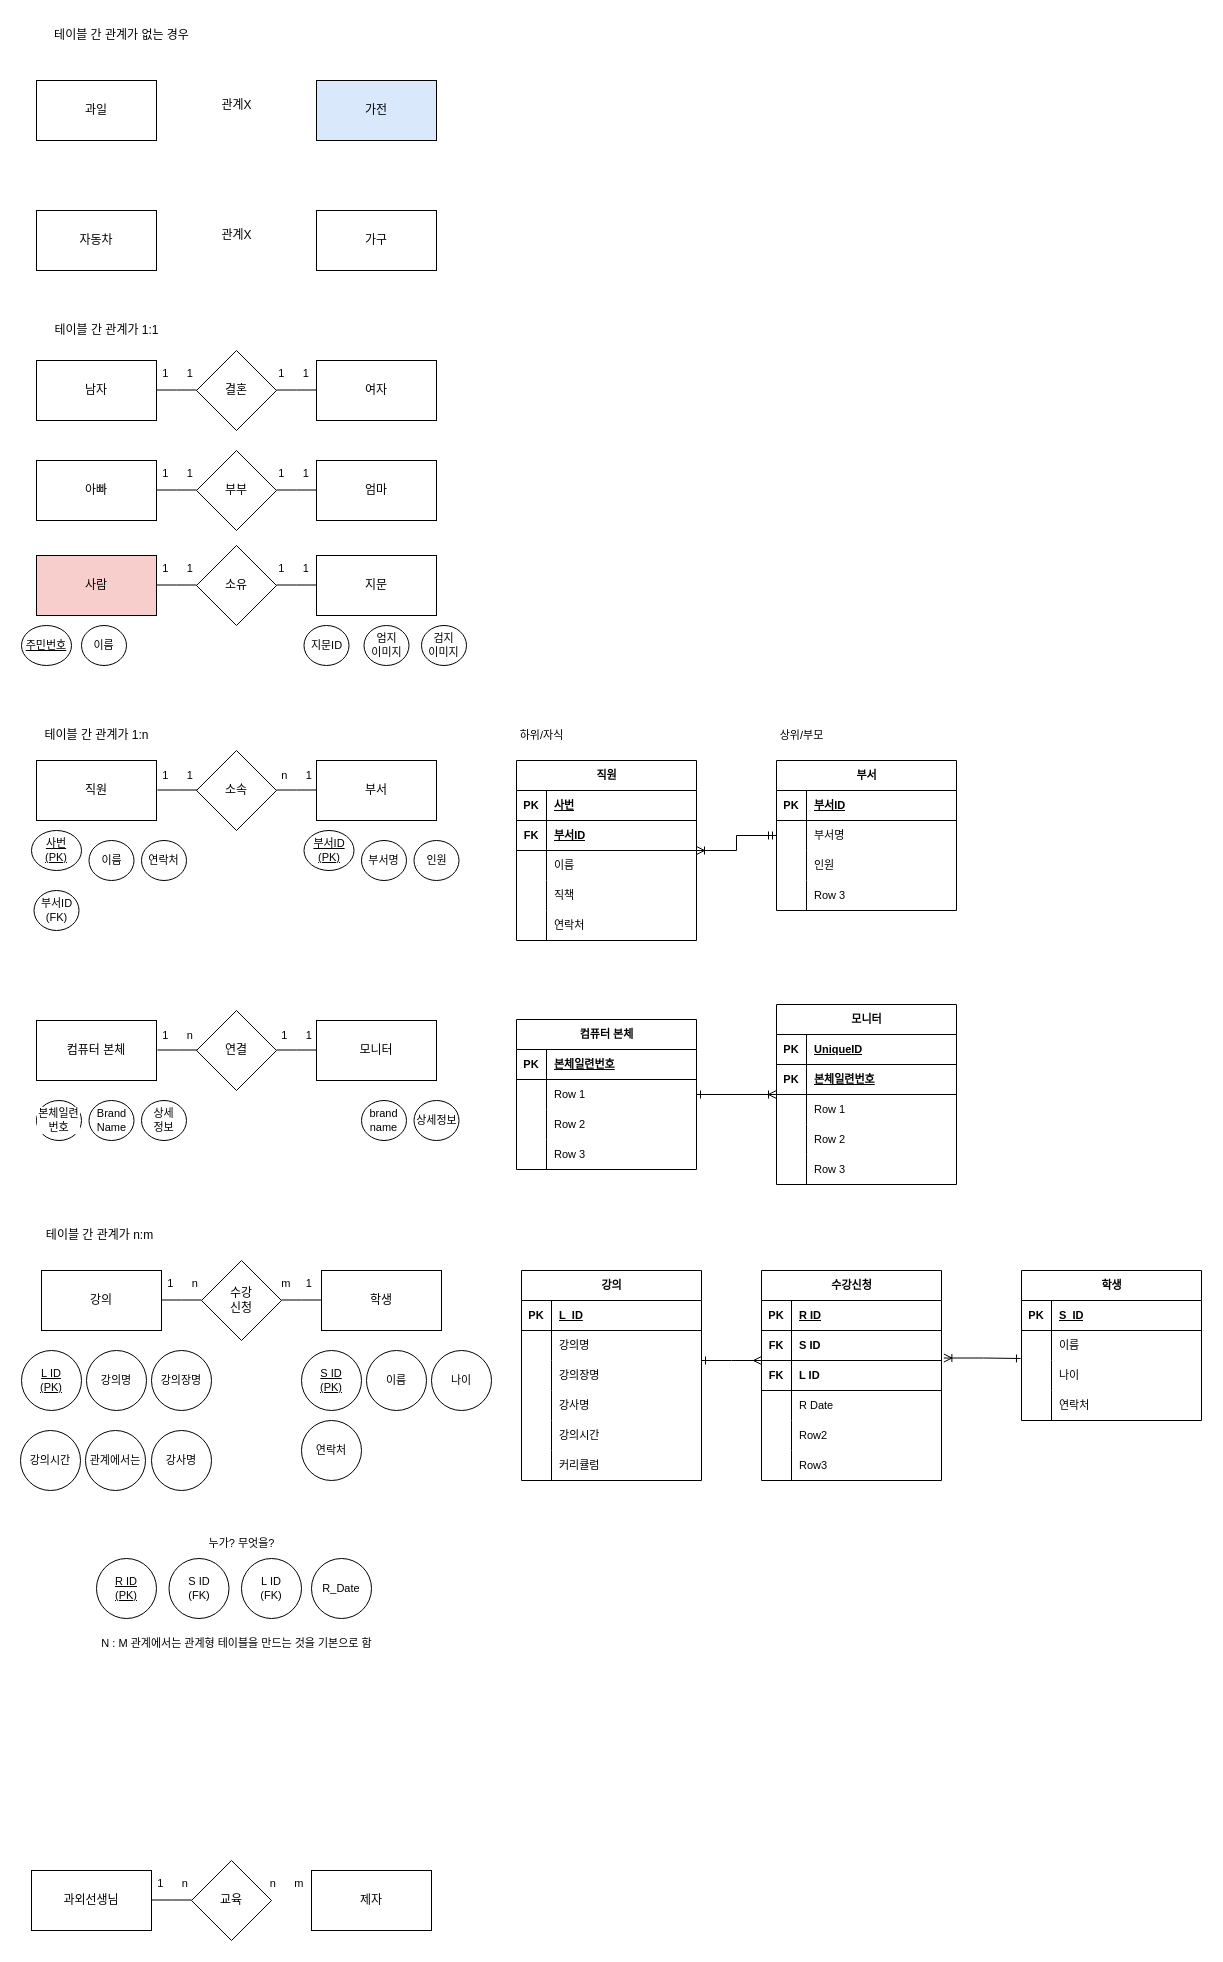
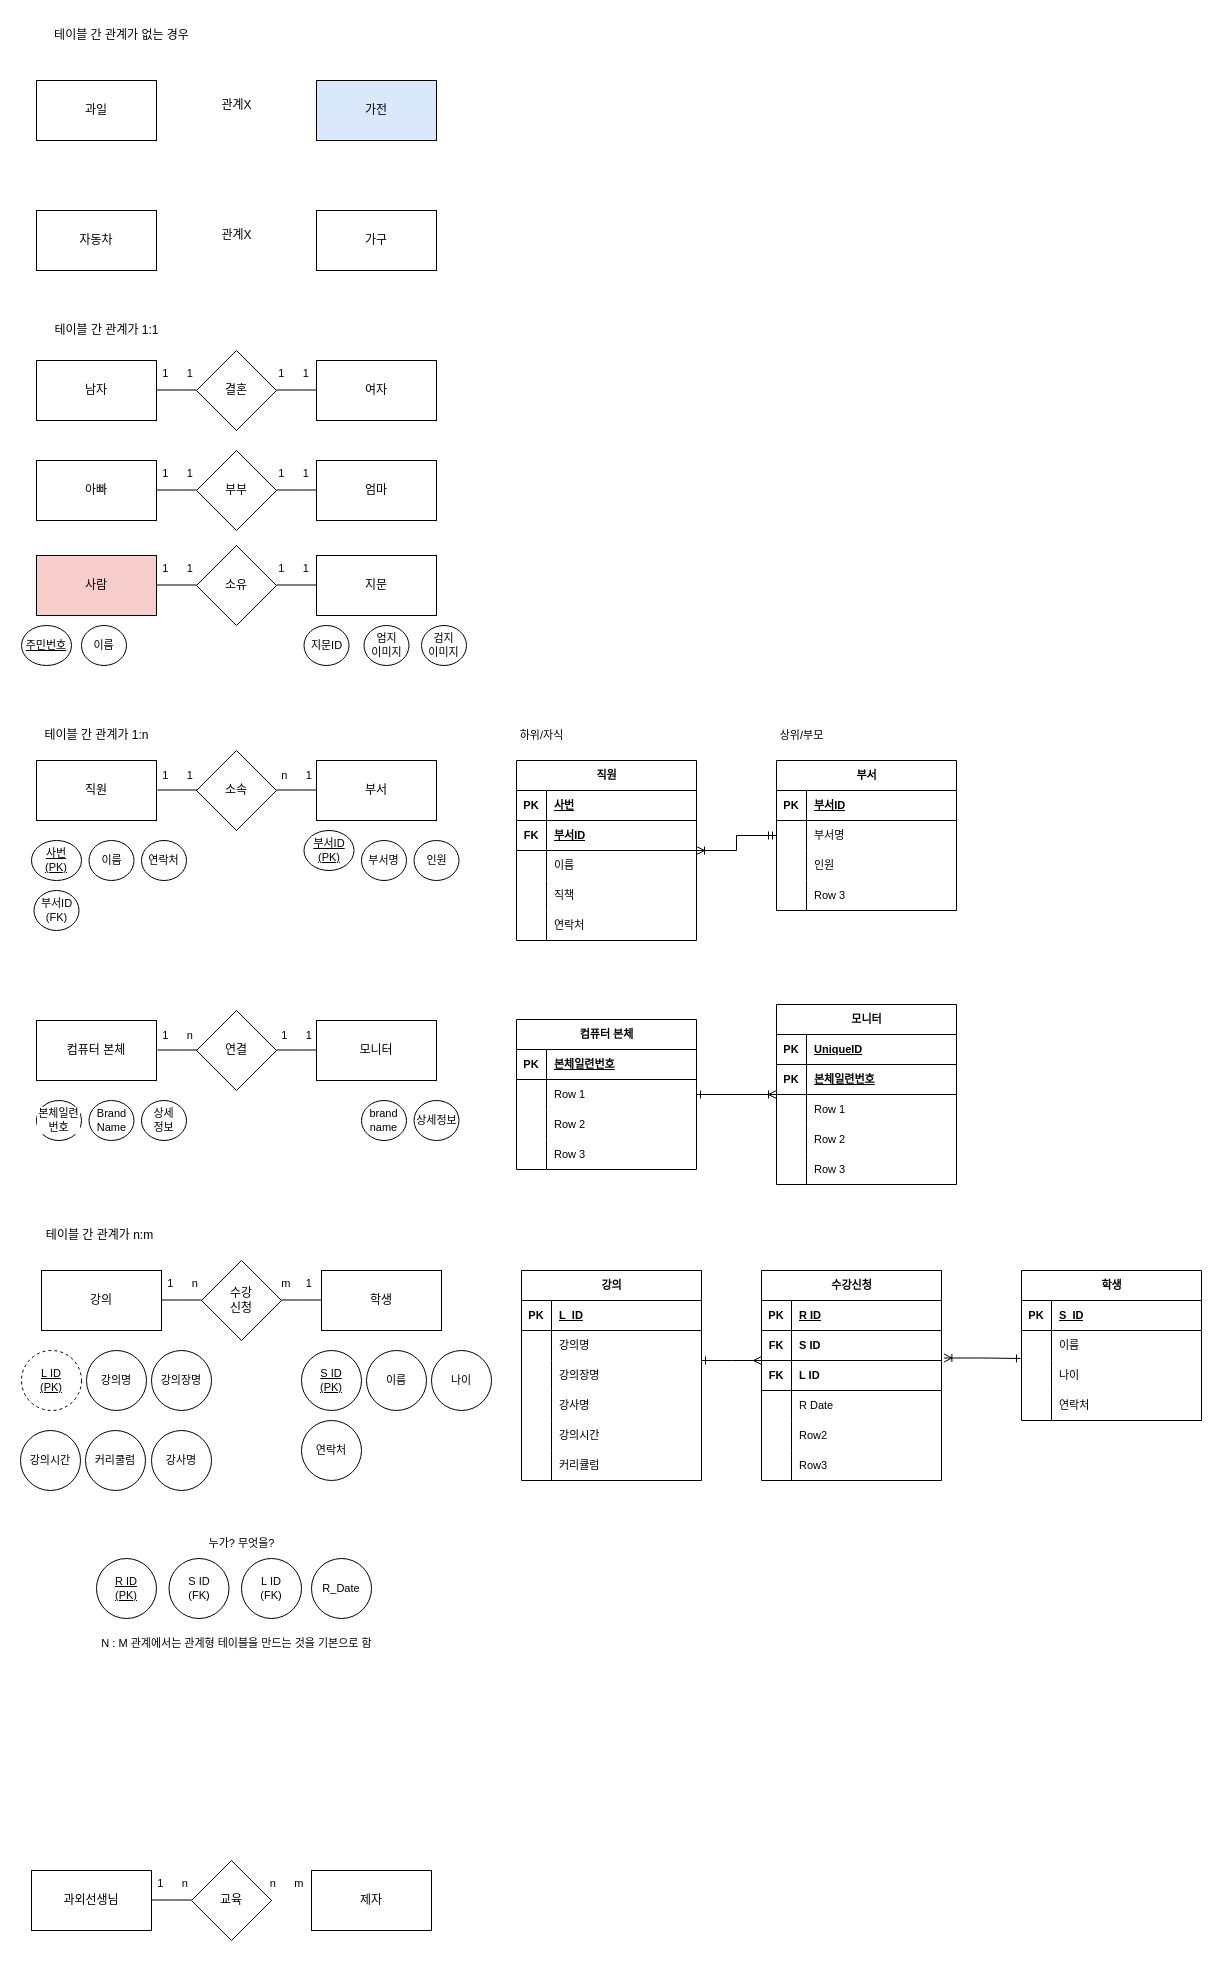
- <mxCell id="101" value="사번&lt;br&gt;(PK)" style="ellipse;whiteSpace=wrap;html=1;align=center;fontStyle=4;labelBackgroundColor=default;verticalAlign=middle;fontFamily=Helvetica;fontSize=11;fontColor=default;fillColor=none;gradientColor=none;" vertex="1" parent="1"><mxGeometry x="31" y="830" width="50" height="40" as="geometry" /></mxCell>
+ <mxCell id="101" value="사번&lt;br&gt;(PK)" style="ellipse;whiteSpace=wrap;html=1;align=center;fontStyle=4;labelBackgroundColor=default;verticalAlign=middle;fontFamily=Helvetica;fontSize=11;fontColor=default;fillColor=none;gradientColor=none;" vertex="1" parent="1"><mxGeometry x="31" y="840" width="50" height="40" as="geometry" /></mxCell>
- <mxCell id="24" value="L ID&lt;br&gt;(PK)" style="ellipse;whiteSpace=wrap;html=1;labelBackgroundColor=default;align=center;verticalAlign=middle;fontFamily=Helvetica;fontSize=11;fontColor=default;fillColor=none;gradientColor=none;fontStyle=4" vertex="1" parent="1"><mxGeometry x="21" y="1350" width="60" height="60" as="geometry" /></mxCell>
+ <mxCell id="24" value="L ID&lt;br&gt;(PK)" style="ellipse;whiteSpace=wrap;html=1;labelBackgroundColor=default;align=center;verticalAlign=middle;fontFamily=Helvetica;fontSize=11;fontColor=default;fillColor=none;gradientColor=none;fontStyle=4;dashed=1;" vertex="1" parent="1"><mxGeometry x="21" y="1350" width="60" height="60" as="geometry" /></mxCell>
- <mxCell id="187" value="관계에서는" style="ellipse;whiteSpace=wrap;html=1;labelBackgroundColor=default;align=center;verticalAlign=middle;fontFamily=Helvetica;fontSize=11;fontColor=default;fillColor=none;gradientColor=none;" vertex="1" parent="1"><mxGeometry x="85" y="1430" width="60" height="60" as="geometry" /></mxCell>
+ <mxCell id="187" value="커리쿨럼" style="ellipse;whiteSpace=wrap;html=1;labelBackgroundColor=default;align=center;verticalAlign=middle;fontFamily=Helvetica;fontSize=11;fontColor=default;fillColor=none;gradientColor=none;" vertex="1" parent="1"><mxGeometry x="85" y="1430" width="60" height="60" as="geometry" /></mxCell>
